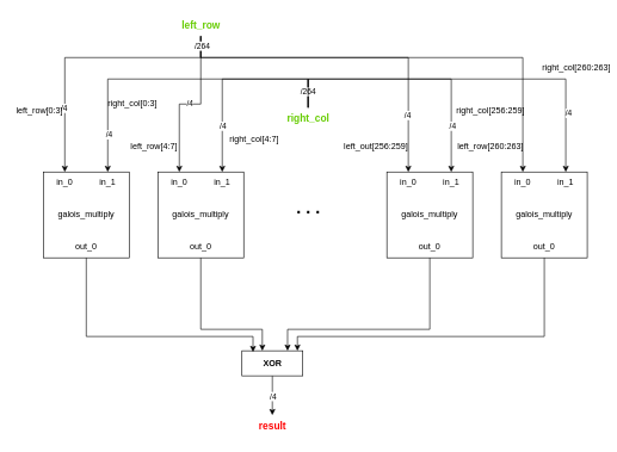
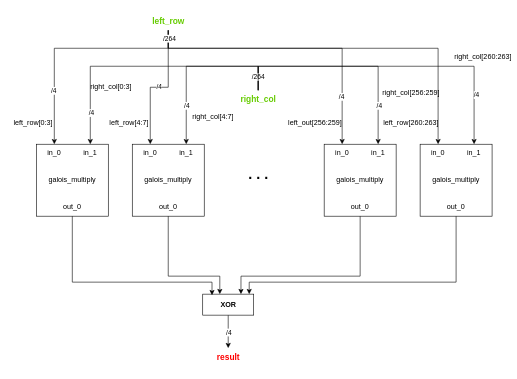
- <mxCell id="45" value="left_row[0:3]" style="text;html=1;strokeColor=none;fillColor=none;align=center;verticalAlign=middle;whiteSpace=wrap;rounded=0;" vertex="1" parent="1"><mxGeometry x="20" y="140" width="70" height="30" as="geometry" /></mxCell>
+ <mxCell id="45" value="left_row[0:3]" style="text;html=1;strokeColor=none;fillColor=none;align=center;verticalAlign=middle;whiteSpace=wrap;rounded=0;" vertex="1" parent="1"><mxGeometry y="190" width="70" height="30" as="geometry" x="20" /></mxCell>
